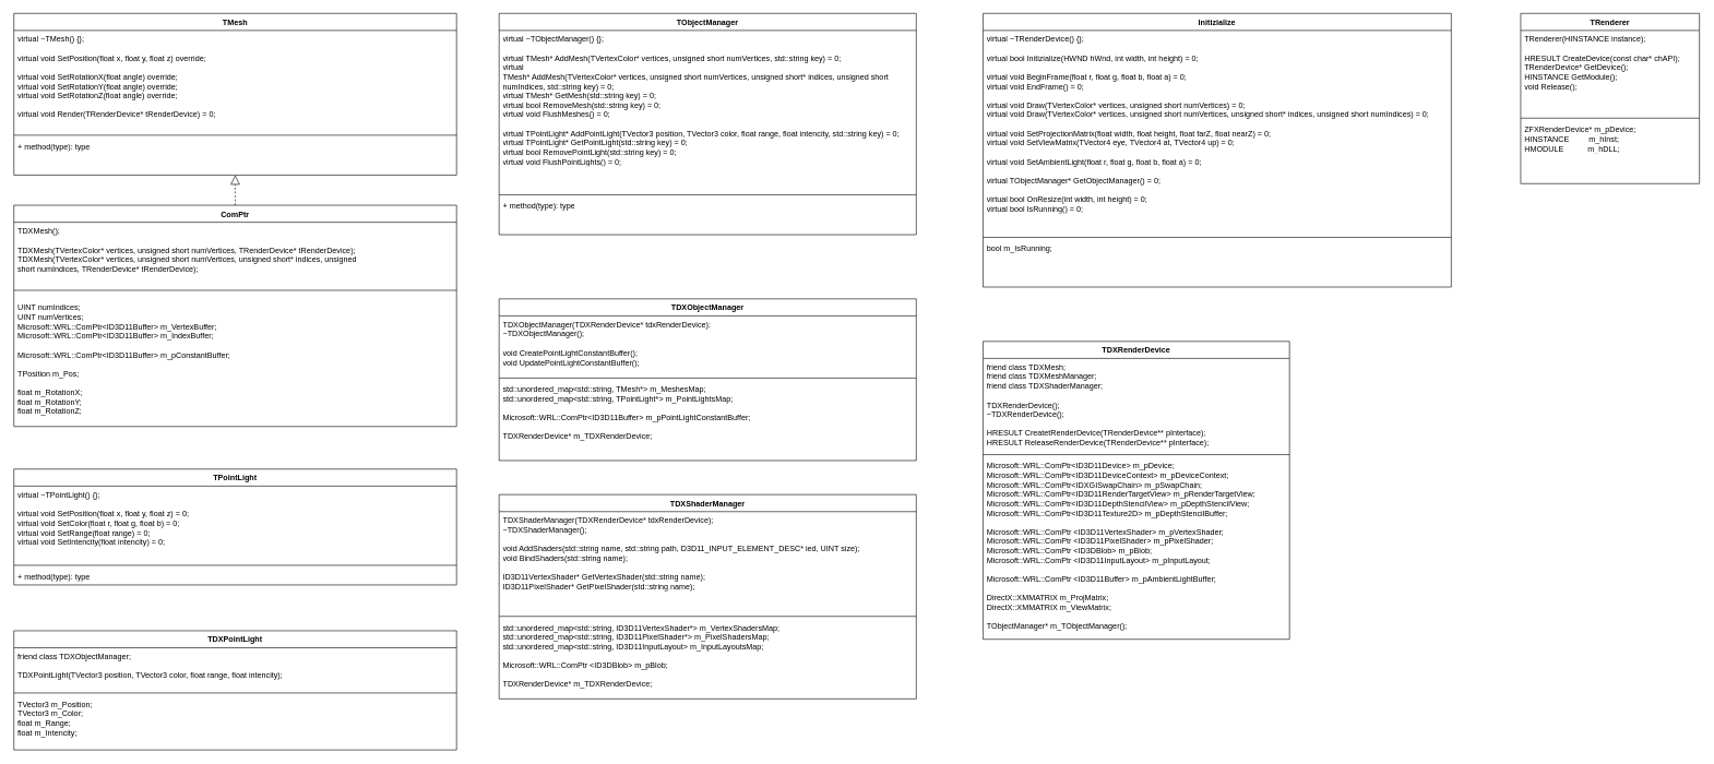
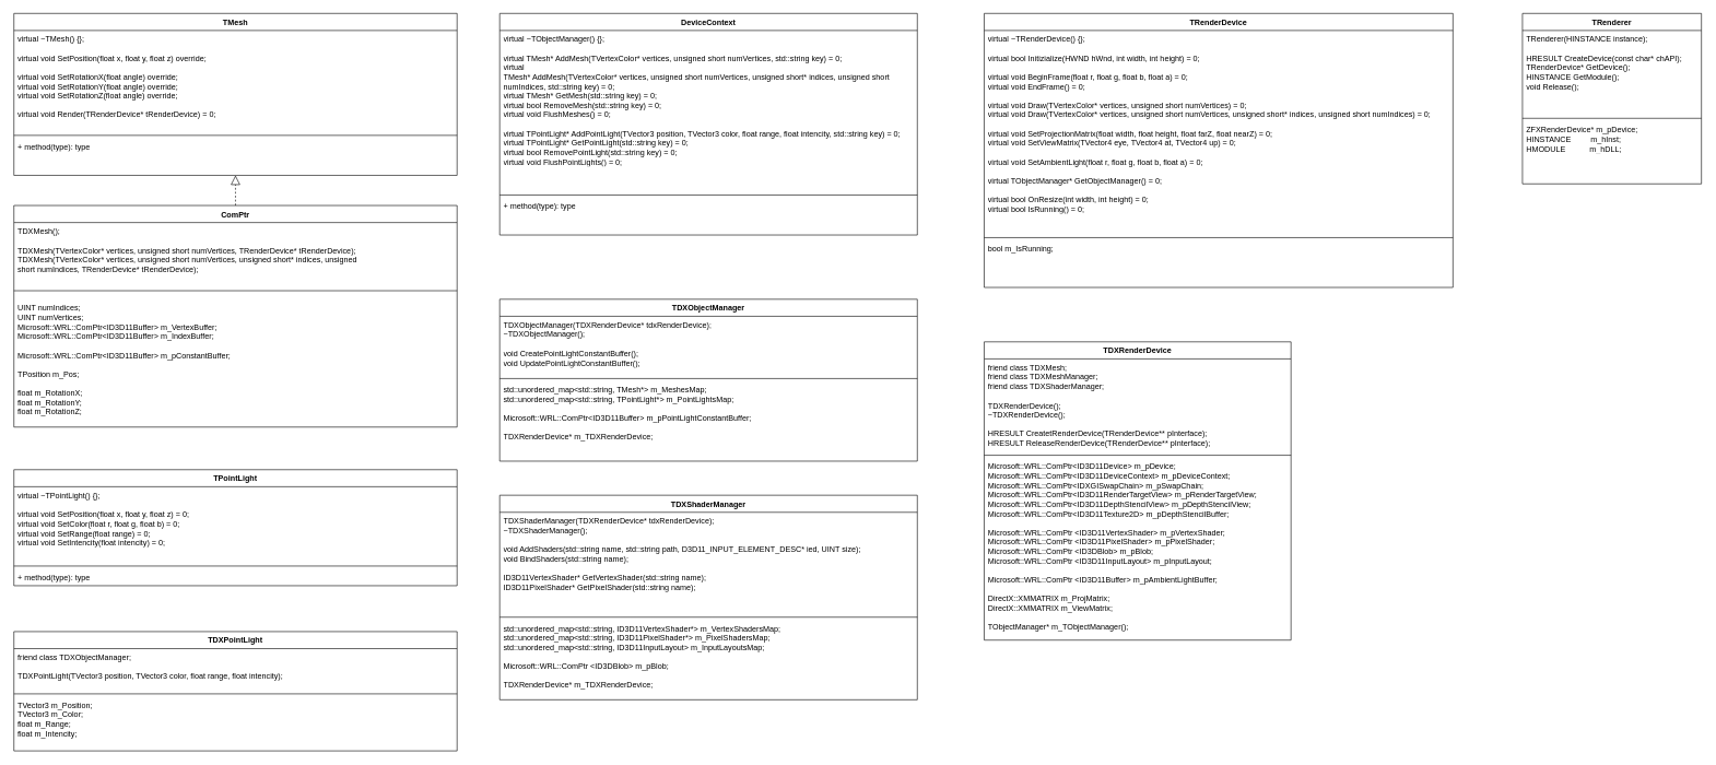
- <mxCell id="26" value="TObjectManager" style="swimlane;fontStyle=1;align=center;verticalAlign=top;childLayout=stackLayout;horizontal=1;startSize=26;horizontalStack=0;resizeParent=1;resizeParentMax=0;resizeLast=0;collapsible=1;marginBottom=0;whiteSpace=wrap;html=1;" parent="1" vertex="1"><mxGeometry x="761" y="20" width="637" height="338" as="geometry" /></mxCell>
+ <mxCell id="26" value="DeviceContext" style="swimlane;fontStyle=1;align=center;verticalAlign=top;childLayout=stackLayout;horizontal=1;startSize=26;horizontalStack=0;resizeParent=1;resizeParentMax=0;resizeLast=0;collapsible=1;marginBottom=0;whiteSpace=wrap;html=1;" parent="1" vertex="1"><mxGeometry x="761" y="20" width="637" height="338" as="geometry" /></mxCell>
- <mxCell id="2" value="Initizialize" style="swimlane;fontStyle=1;align=center;verticalAlign=top;childLayout=stackLayout;horizontal=1;startSize=26;horizontalStack=0;resizeParent=1;resizeParentMax=0;resizeLast=0;collapsible=1;marginBottom=0;whiteSpace=wrap;html=1;" parent="1" vertex="1"><mxGeometry x="1500" y="20" width="715" height="418" as="geometry" /></mxCell>
+ <mxCell id="2" value="TRenderDevice" style="swimlane;fontStyle=1;align=center;verticalAlign=top;childLayout=stackLayout;horizontal=1;startSize=26;horizontalStack=0;resizeParent=1;resizeParentMax=0;resizeLast=0;collapsible=1;marginBottom=0;whiteSpace=wrap;html=1;" parent="1" vertex="1"><mxGeometry x="1500" y="20" width="715" height="418" as="geometry" /></mxCell>
